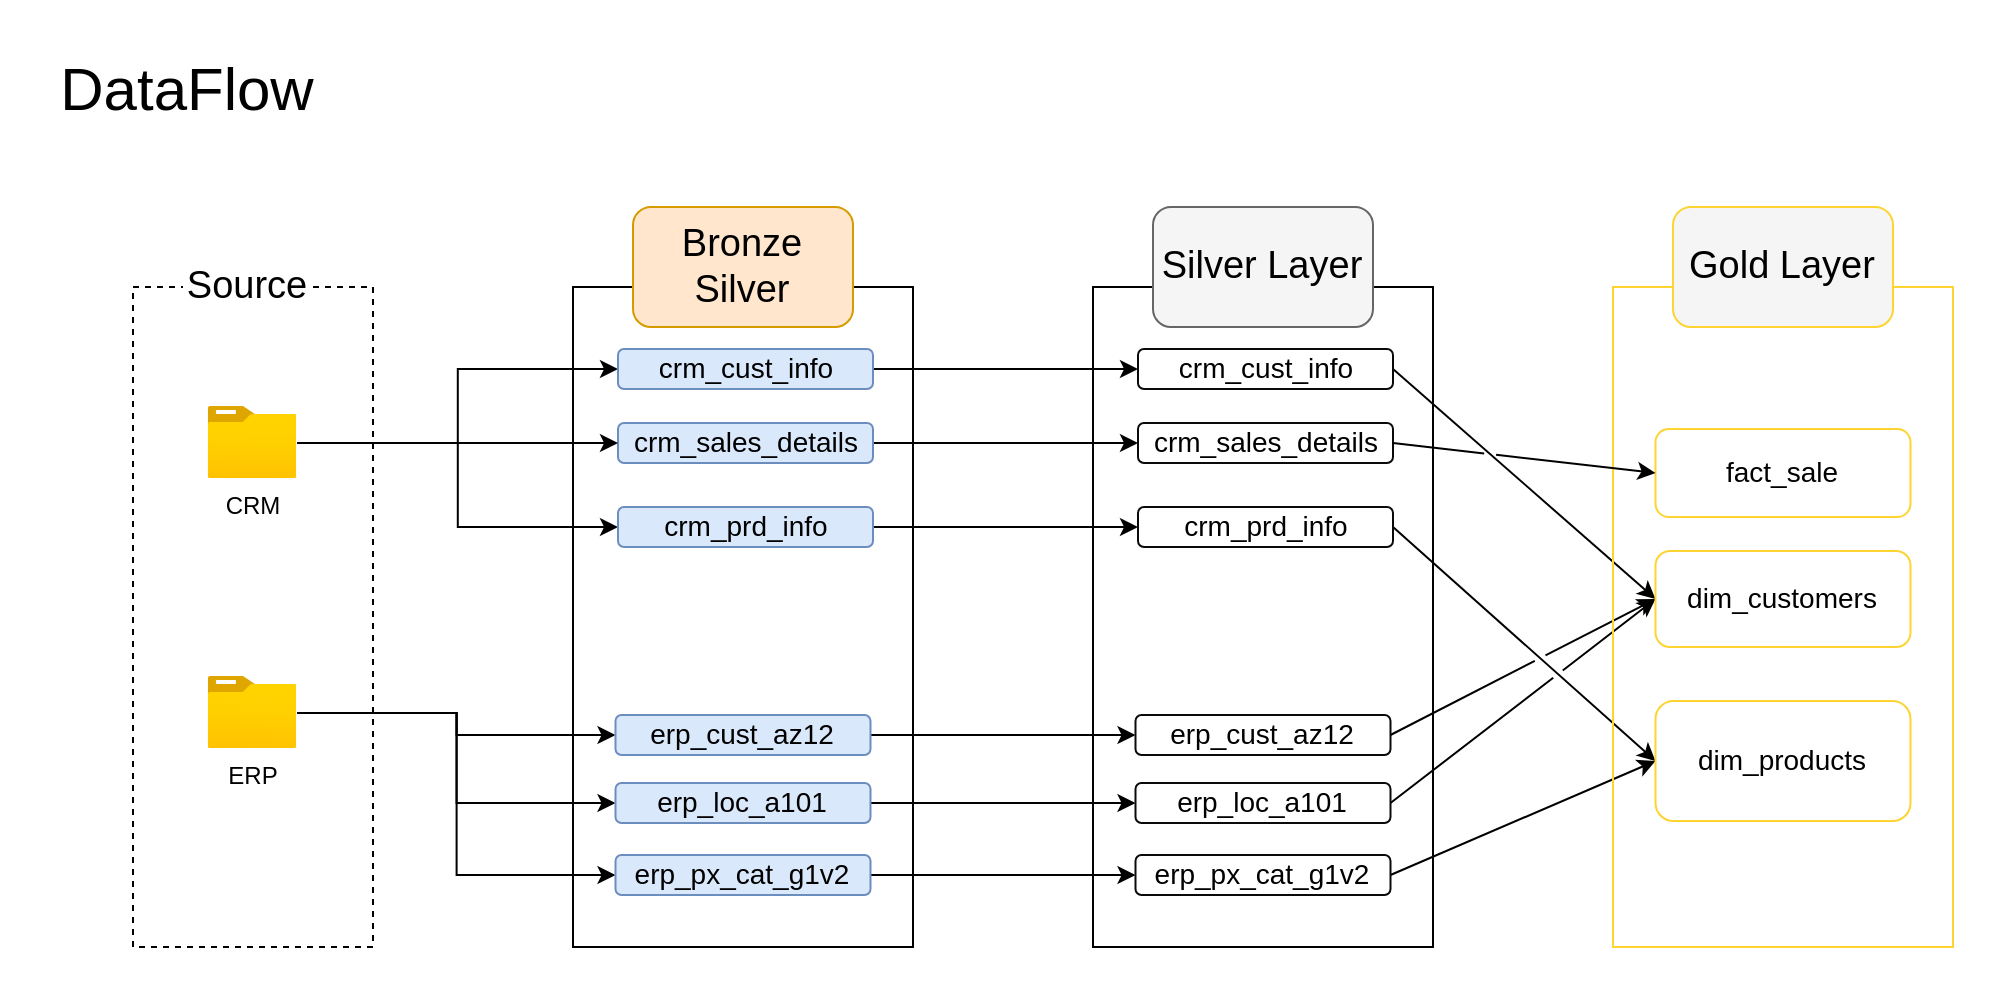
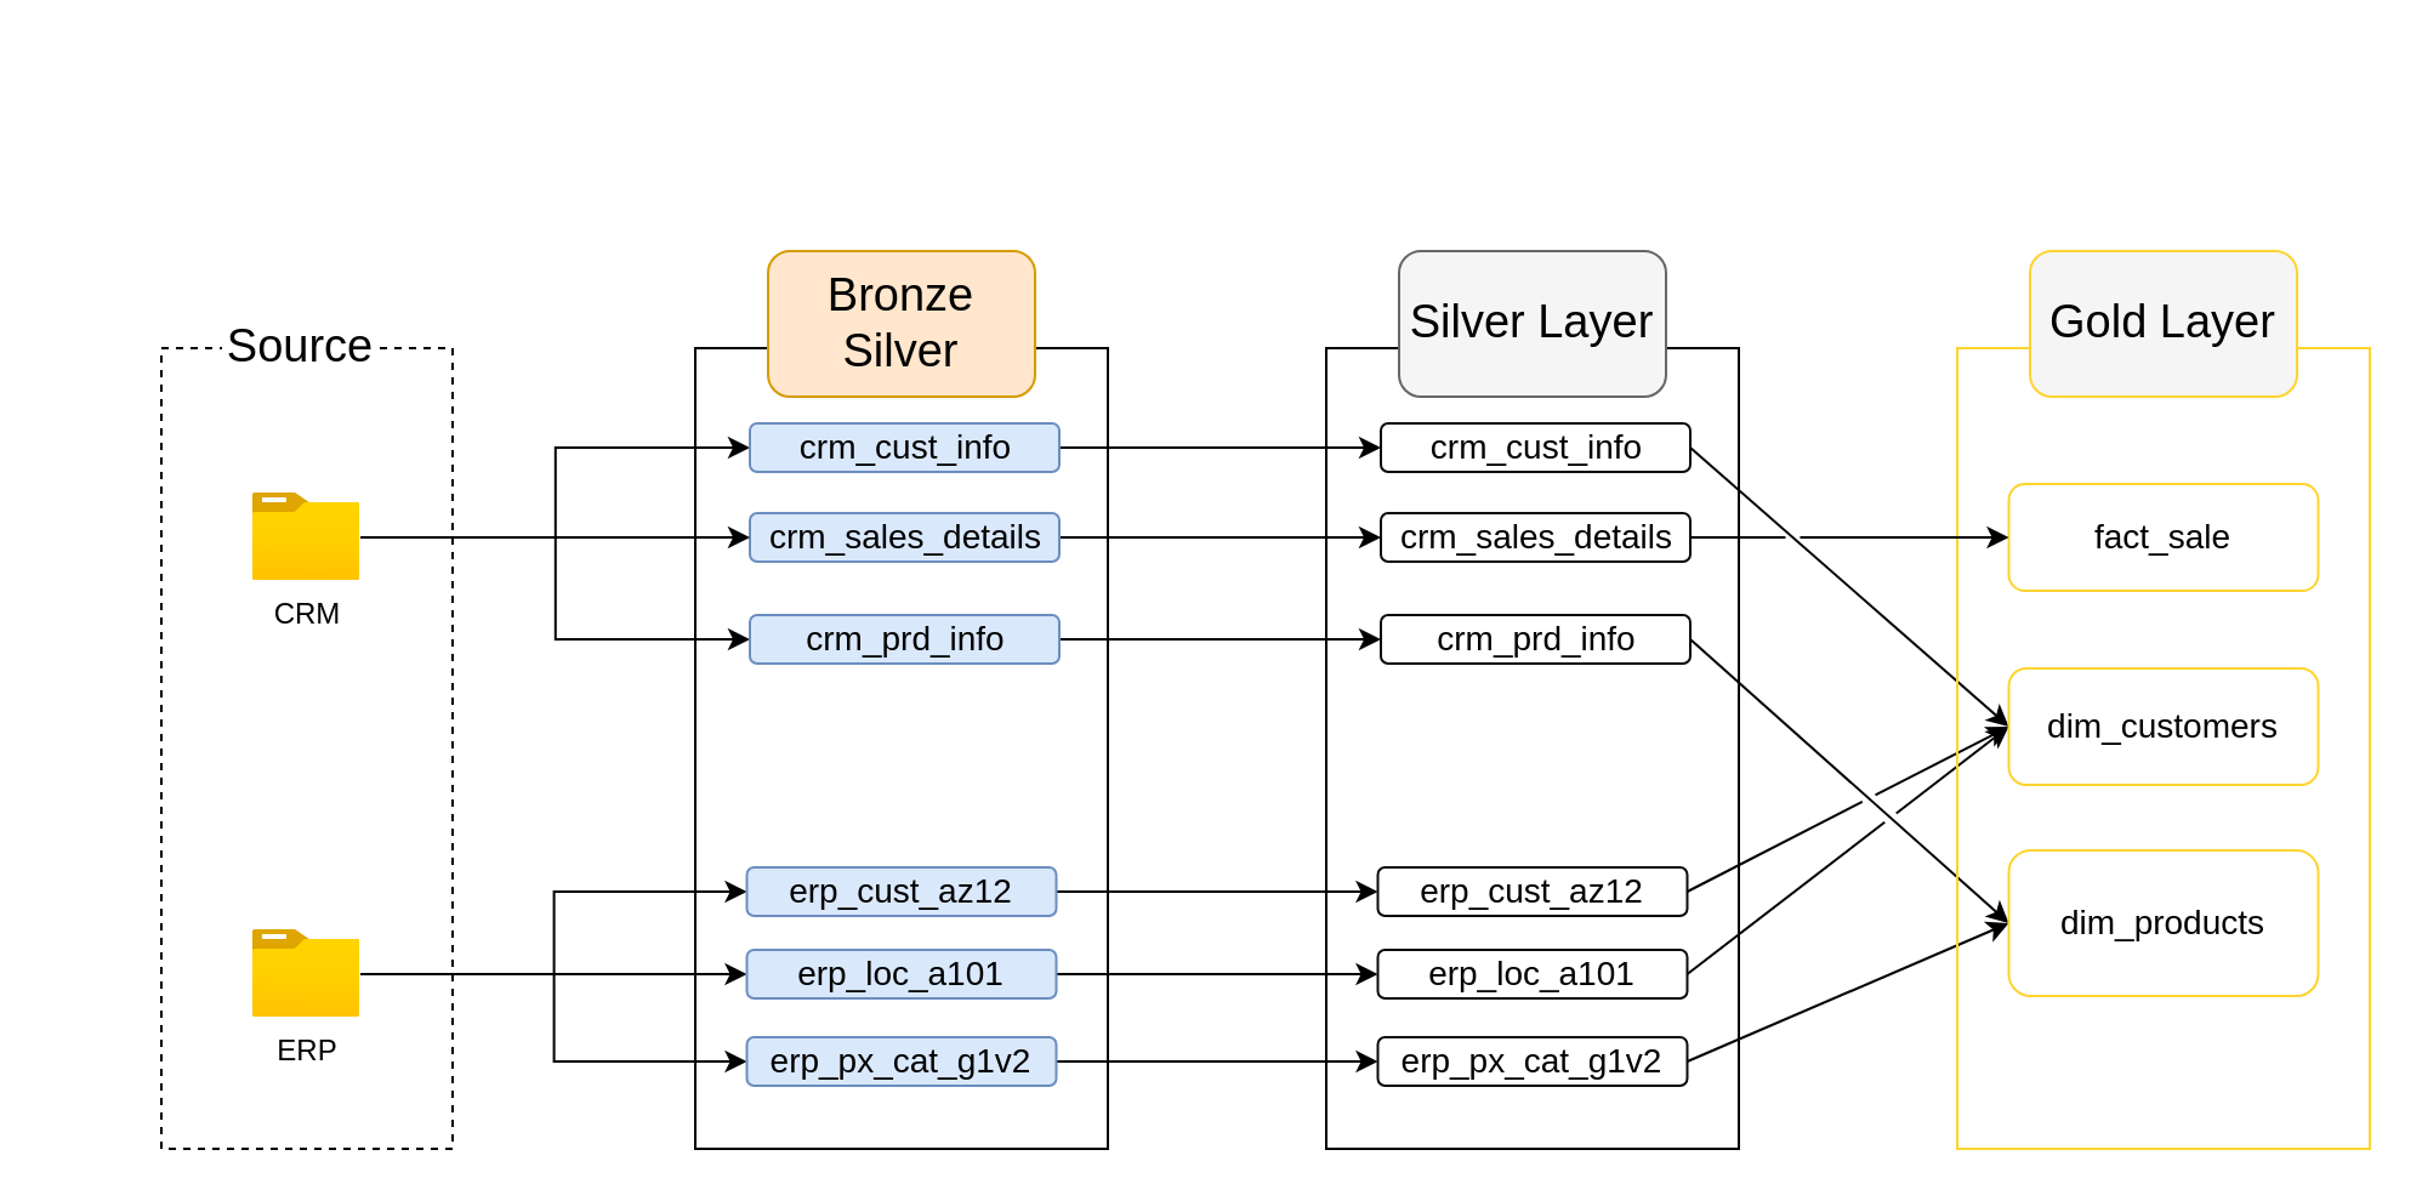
- <mxCell id="45" value="&lt;font style=&quot;font-size: 30px;&quot;&gt;DataFlow&lt;/font&gt;" style="text;html=1;align=center;verticalAlign=middle;resizable=0;points=[];autosize=1;strokeColor=none;fillColor=none;" vertex="1" parent="1"><mxGeometry x="20" y="20" width="145" height="48" as="geometry" /></mxCell>
- <mxCell id="41" value="&lt;span style=&quot;font-size: 14px;&quot;&gt;fact_sale&lt;/span&gt;" style="rounded=1;whiteSpace=wrap;html=1;strokeColor=light-dark(#FDD432,#261D00);strokeWidth=1;fillColor=none;fontColor=#000000;" vertex="1" parent="1"><mxGeometry x="827.25" y="214" width="127.5" height="44" as="geometry" /></mxCell>
+ <mxCell id="41" value="&lt;span style=&quot;font-size: 14px;&quot;&gt;fact_sale&lt;/span&gt;" style="rounded=1;whiteSpace=wrap;html=1;strokeColor=light-dark(#FDD432,#261D00);strokeWidth=1;fillColor=none;fontColor=#000000;" vertex="1" parent="1"><mxGeometry x="827.25" y="199" width="127.5" height="44" as="geometry" /></mxCell>
- <mxCell id="19" value="ERP" style="image;aspect=fixed;html=1;points=[];align=center;fontSize=12;image=img/lib/azure2/general/Folder_Blank.svg;fontColor=#000000;strokeWidth=1;" vertex="1" parent="1"><mxGeometry x="103.82" y="338" width="44.36" height="36" as="geometry" /></mxCell>
+ <mxCell id="19" value="ERP" style="image;aspect=fixed;html=1;points=[];align=center;fontSize=12;image=img/lib/azure2/general/Folder_Blank.svg;fontColor=#000000;strokeWidth=1;" vertex="1" parent="1"><mxGeometry x="103.82" y="383" width="44.36" height="36" as="geometry" /></mxCell>
